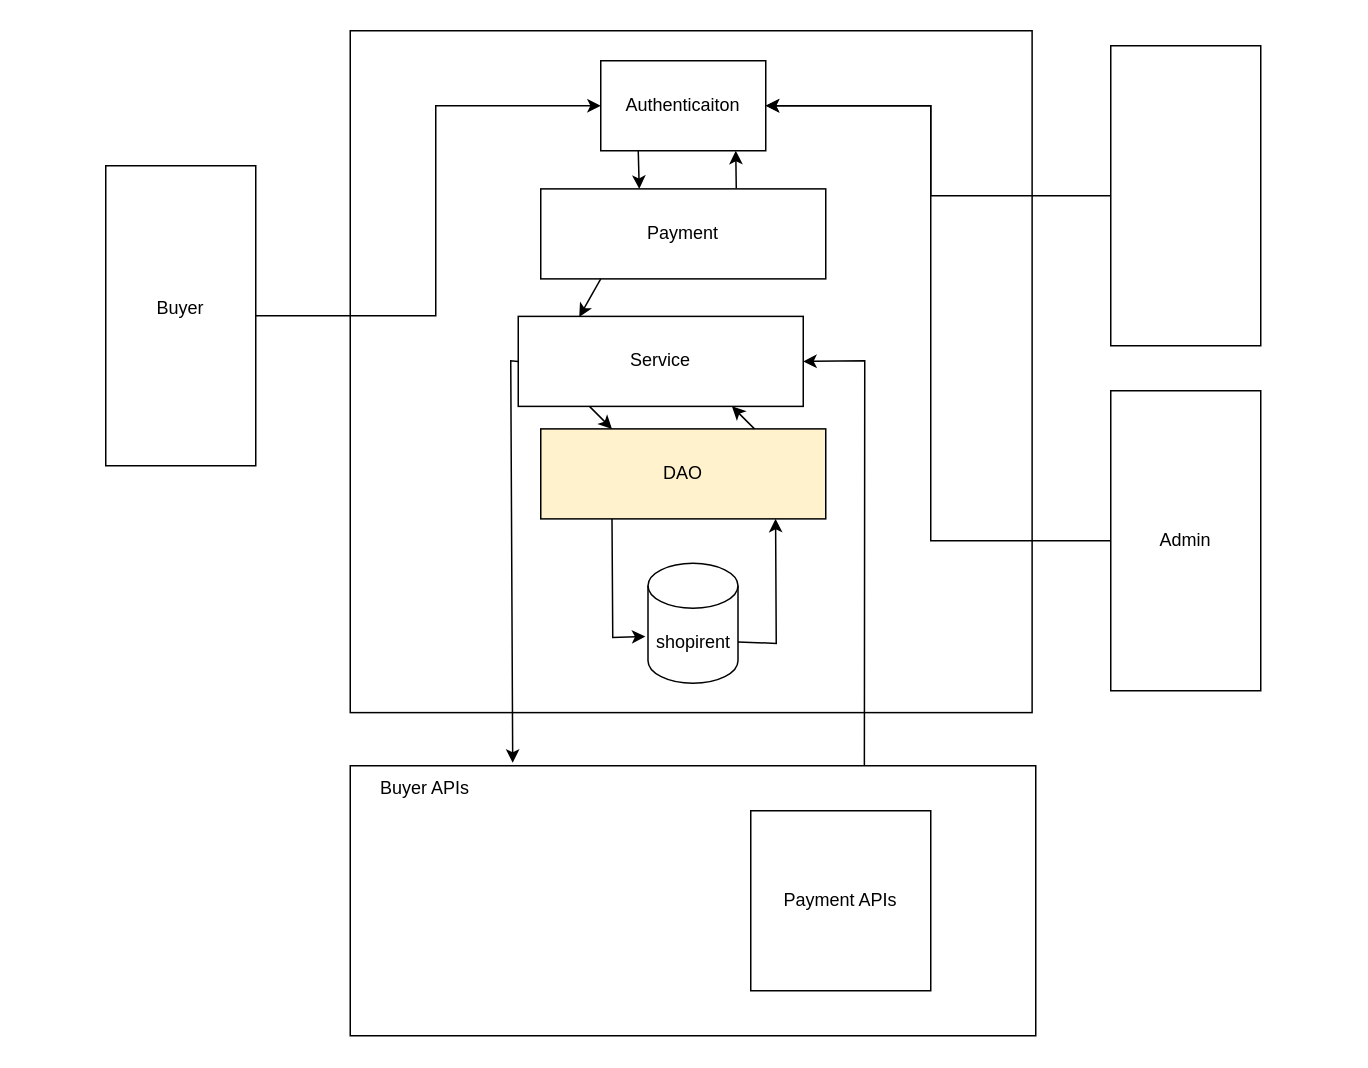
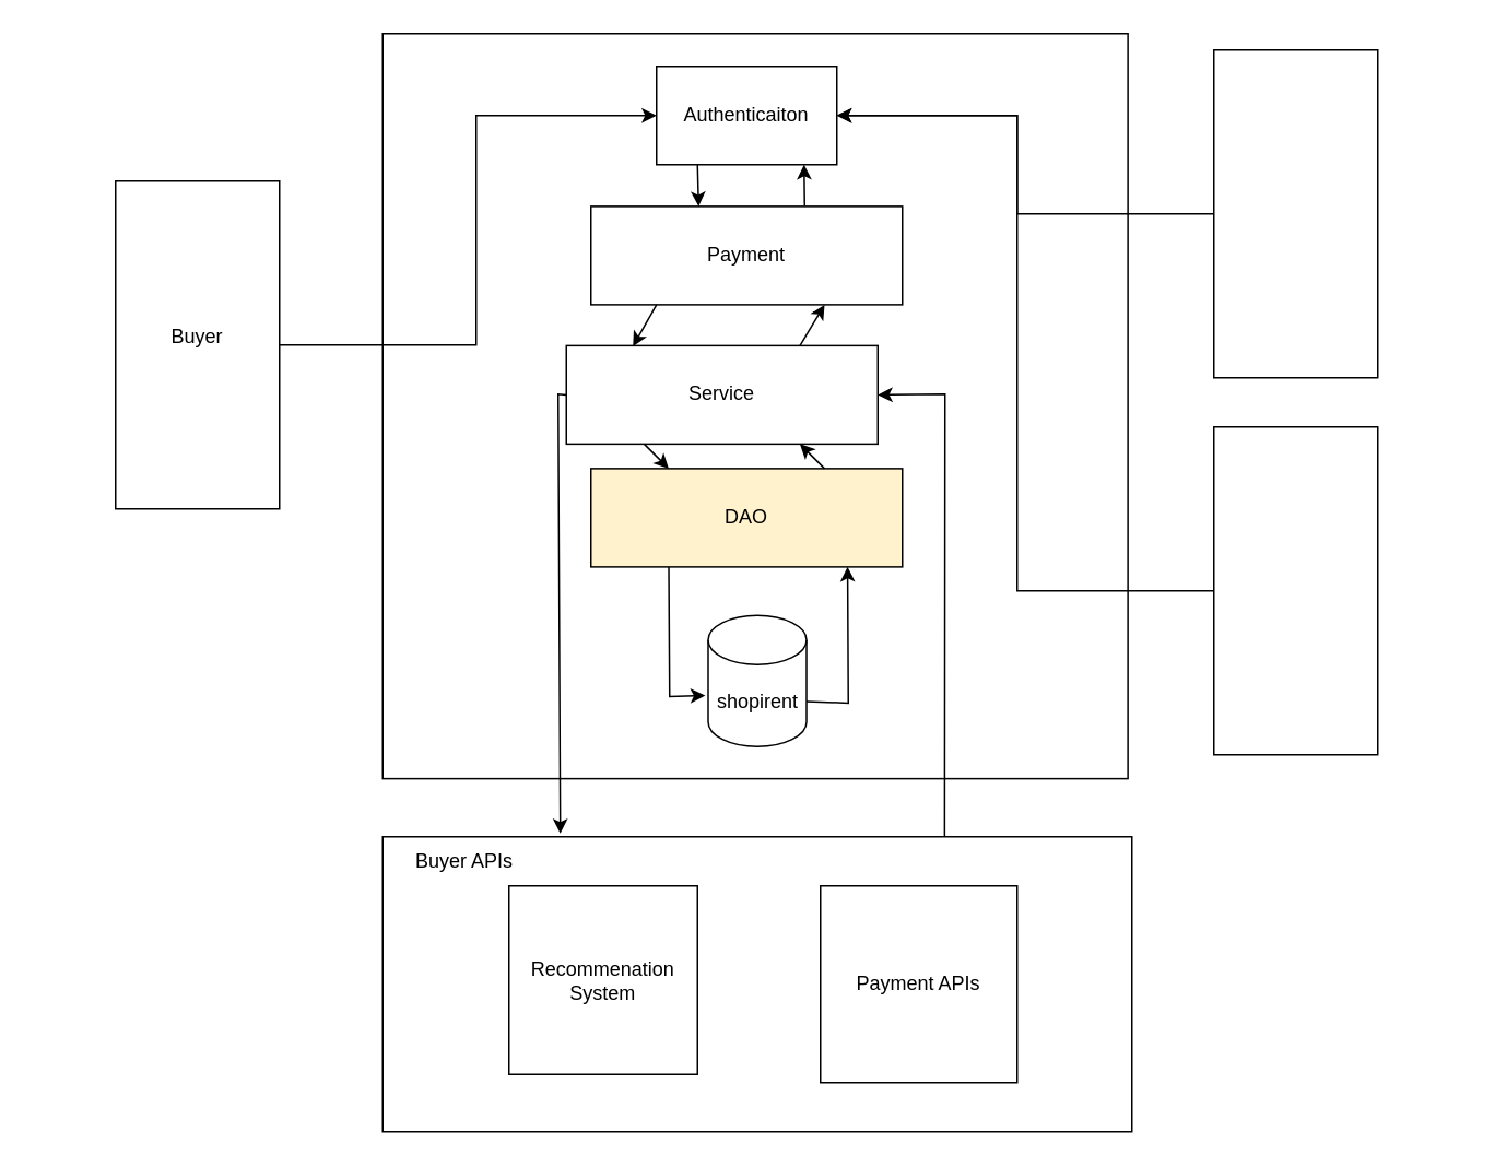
+ <mxCell id="12" value="" style="endArrow=classic;html=1;rounded=0;entryX=0.75;entryY=1;entryDx=0;entryDy=0;exitX=0.75;exitY=0;exitDx=0;exitDy=0;" parent="1" source="7" target="6" edge="1"><mxGeometry width="50" height="50" relative="1" as="geometry"><mxPoint x="410" y="195.42" as="sourcePoint" /><mxPoint x="410.66" y="220.84" as="targetPoint" /></mxGeometry></mxCell>
- <mxCell id="29" value="Admin" style="text;html=1;strokeColor=none;fillColor=none;align=center;verticalAlign=middle;whiteSpace=wrap;rounded=0;" parent="1" vertex="1"><mxGeometry x="760" y="345" width="60" height="30" as="geometry" /></mxCell>
+ <mxCell id="24" value="Recommenation System" style="whiteSpace=wrap;html=1;aspect=fixed;" parent="1" vertex="1"><mxGeometry x="310" y="540" width="115" height="115" as="geometry" /></mxCell>
